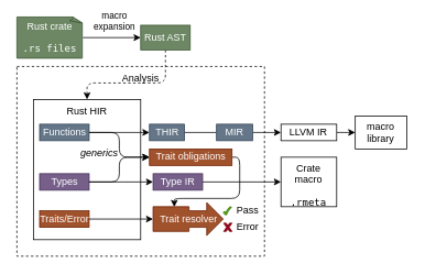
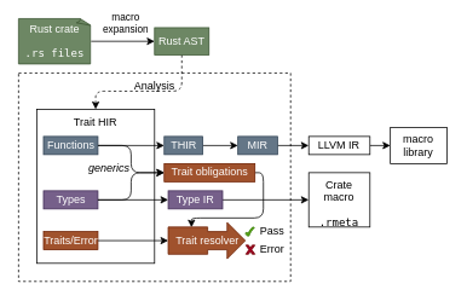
- <mxCell id="16" value="Rust HIR" style="whiteSpace=wrap;html=1;verticalAlign=top;fillColor=none;" parent="15" vertex="1"><mxGeometry width="130" height="170" as="geometry" /></mxCell>
+ <mxCell id="16" value="Trait HIR" style="whiteSpace=wrap;html=1;verticalAlign=top;fillColor=none;" parent="15" vertex="1"><mxGeometry width="130" height="170" as="geometry" /></mxCell>
- <mxCell id="8" value="" style="edgeStyle=orthogonalEdgeStyle;jumpSize=1;html=1;endArrow=none;" parent="1" source="9" target="11" edge="1"><mxGeometry relative="1" as="geometry" /></mxCell>
+ <mxCell id="8" value="" style="edgeStyle=orthogonalEdgeStyle;jumpSize=1;html=1;" parent="1" source="9" target="11" edge="1"><mxGeometry relative="1" as="geometry" /></mxCell>
